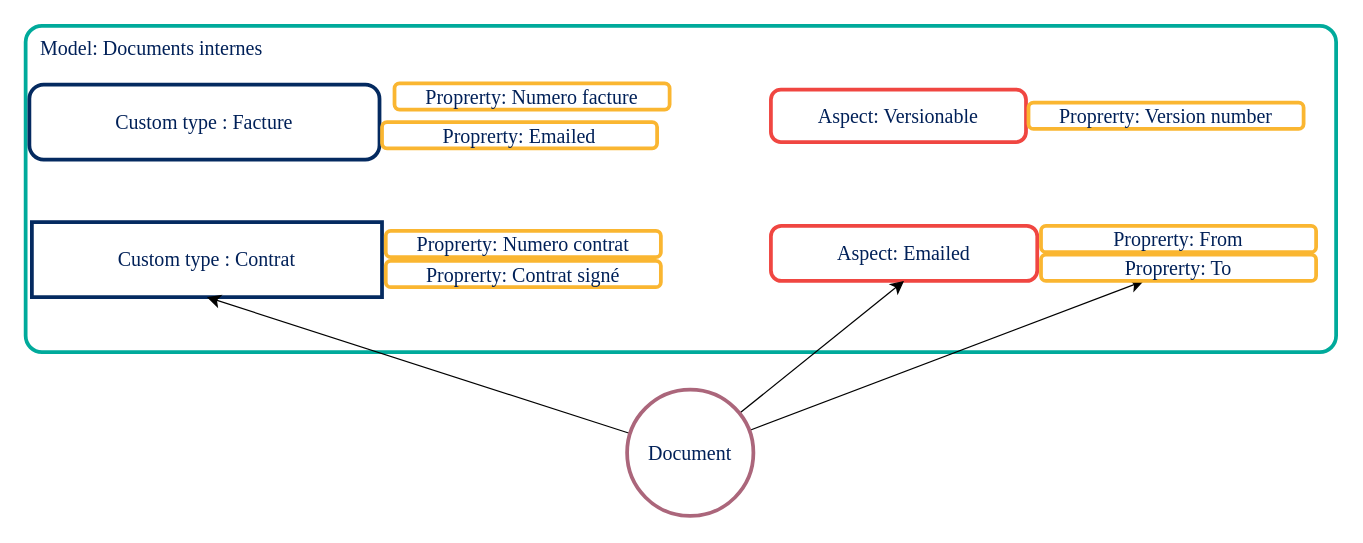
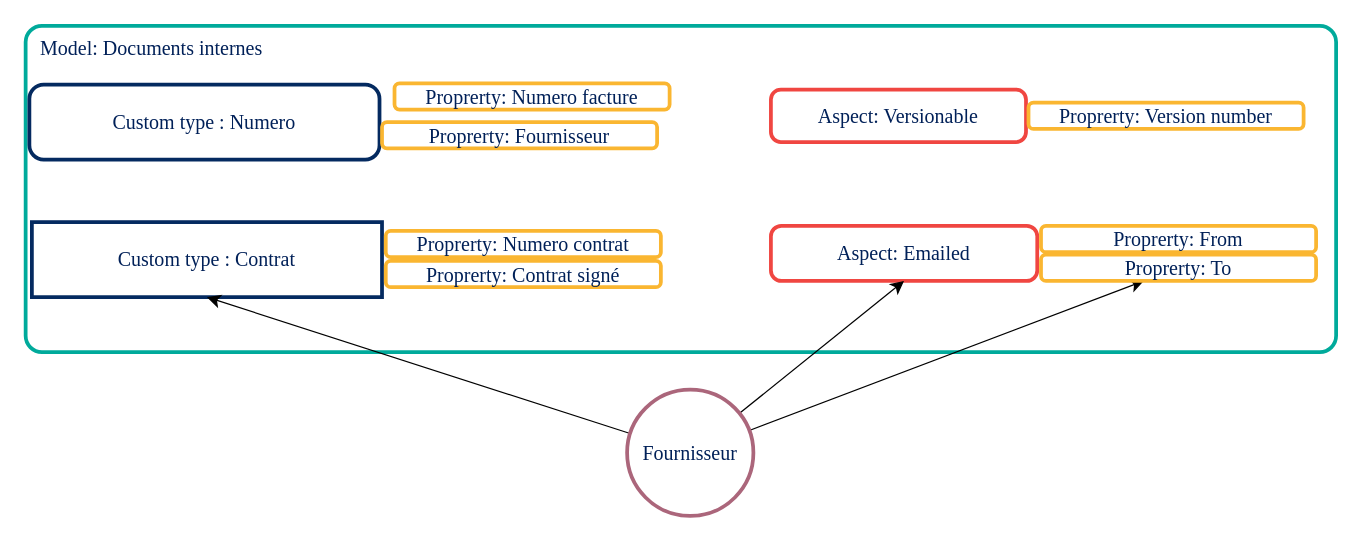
- <mxCell id="6" value="Custom type : Facture" style="rounded=1;whiteSpace=wrap;html=1;strokeColor=#042a60;strokeWidth=3;arcSize=19;fontFamily=Poppins;fontSource=https%3A%2F%2Ffonts.googleapis.com%2Fcss%3Ffamily%3DPoppins;fontSize=16;fontColor=#002058;fontStyle=0;labelBackgroundColor=none;labelBorderColor=none;" vertex="1" parent="1"><mxGeometry x="23" y="67" width="280" height="60" as="geometry" /></mxCell>
+ <mxCell id="6" value="Custom type : Numero" style="rounded=1;whiteSpace=wrap;html=1;strokeColor=#042a60;strokeWidth=3;arcSize=19;fontFamily=Poppins;fontSource=https%3A%2F%2Ffonts.googleapis.com%2Fcss%3Ffamily%3DPoppins;fontSize=16;fontColor=#002058;fontStyle=0;labelBackgroundColor=none;labelBorderColor=none;" vertex="1" parent="1"><mxGeometry x="23" y="67" width="280" height="60" as="geometry" /></mxCell>
- <mxCell id="14" value="Proprerty: Emailed" style="rounded=1;whiteSpace=wrap;html=1;strokeColor=#FAB631;strokeWidth=3;arcSize=19;fontFamily=Poppins;fontSource=https%3A%2F%2Ffonts.googleapis.com%2Fcss%3Ffamily%3DPoppins;fontSize=16;fontColor=#002058;fontStyle=0;labelBackgroundColor=none;labelBorderColor=none;" vertex="1" parent="1"><mxGeometry x="305" y="97" width="220" height="21" as="geometry" /></mxCell>
+ <mxCell id="14" value="Proprerty: Fournisseur" style="rounded=1;whiteSpace=wrap;html=1;strokeColor=#FAB631;strokeWidth=3;arcSize=19;fontFamily=Poppins;fontSource=https%3A%2F%2Ffonts.googleapis.com%2Fcss%3Ffamily%3DPoppins;fontSize=16;fontColor=#002058;fontStyle=0;labelBackgroundColor=none;labelBorderColor=none;" vertex="1" parent="1"><mxGeometry x="305" y="97" width="220" height="21" as="geometry" /></mxCell>
- <mxCell id="10" value="Document " style="ellipse;whiteSpace=wrap;html=1;aspect=fixed;fillColor=#FFFFFF;strokeColor=#AB667B;fontColor=#002058;fontFamily=Poppins;fontSource=https%3A%2F%2Ffonts.googleapis.com%2Fcss%3Ffamily%3DPoppins;fontSize=16;strokeWidth=3;fontStyle=0" vertex="1" parent="1"><mxGeometry x="501" y="311" width="101" height="101" as="geometry" /></mxCell>
+ <mxCell id="10" value="Fournisseur " style="ellipse;whiteSpace=wrap;html=1;aspect=fixed;fillColor=#FFFFFF;strokeColor=#AB667B;fontColor=#002058;fontFamily=Poppins;fontSource=https%3A%2F%2Ffonts.googleapis.com%2Fcss%3Ffamily%3DPoppins;fontSize=16;strokeWidth=3;fontStyle=0" vertex="1" parent="1"><mxGeometry x="501" y="311" width="101" height="101" as="geometry" /></mxCell>
